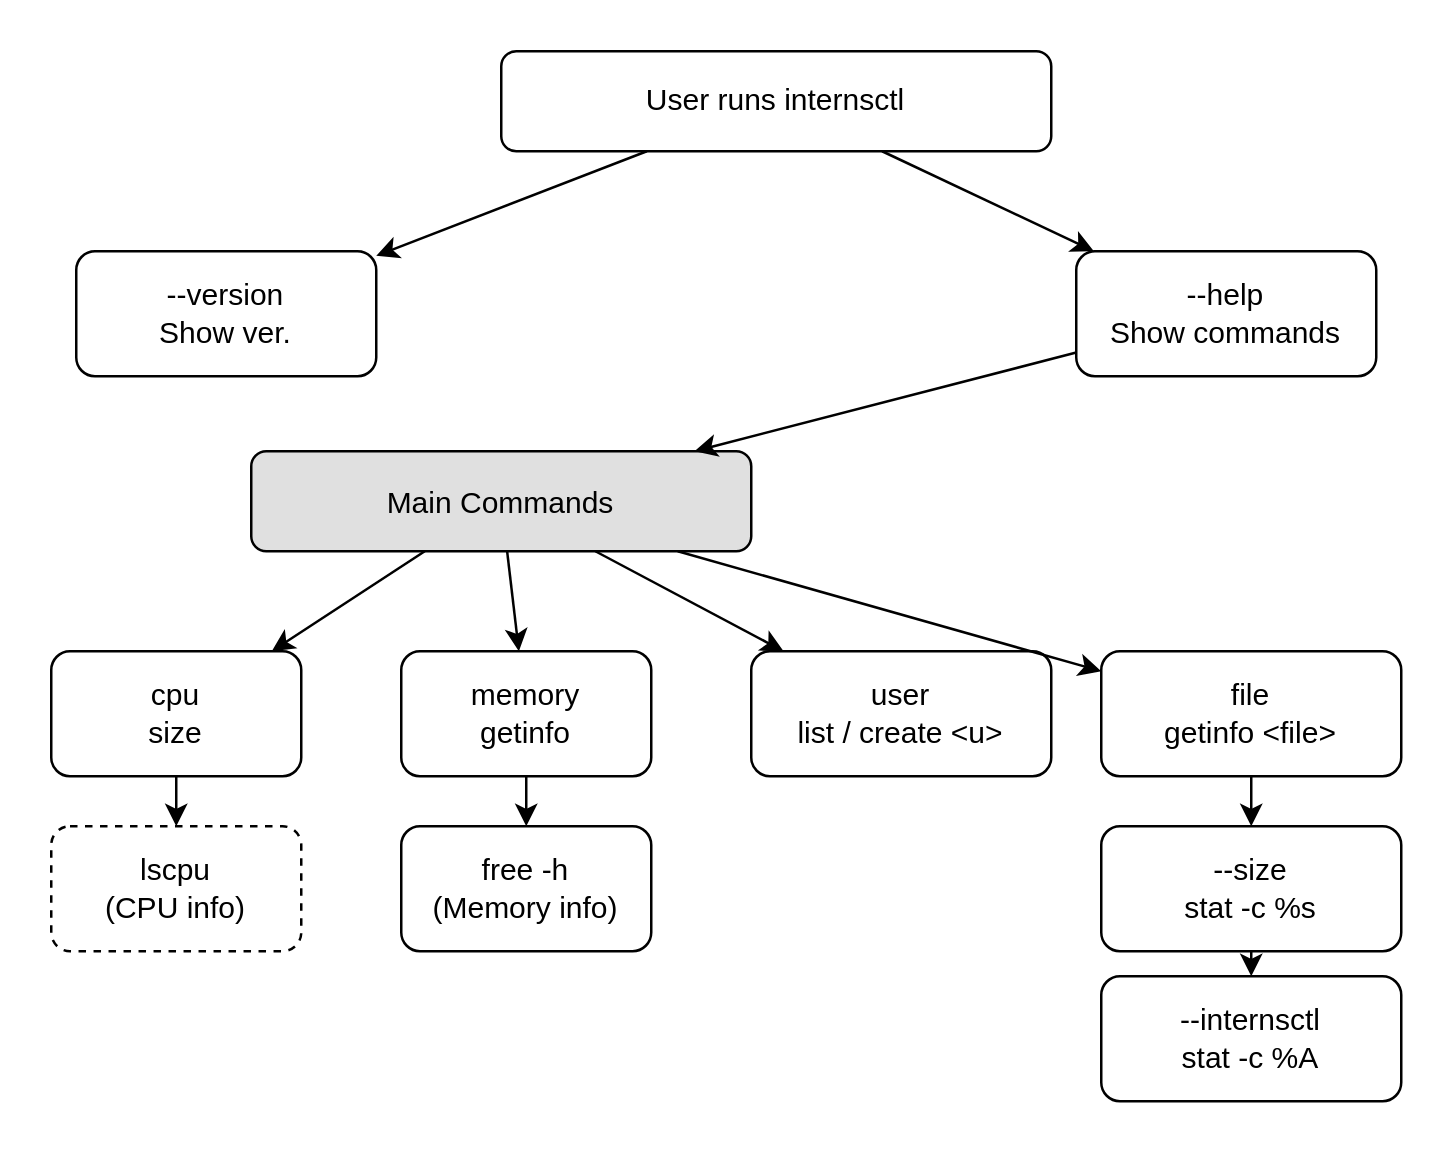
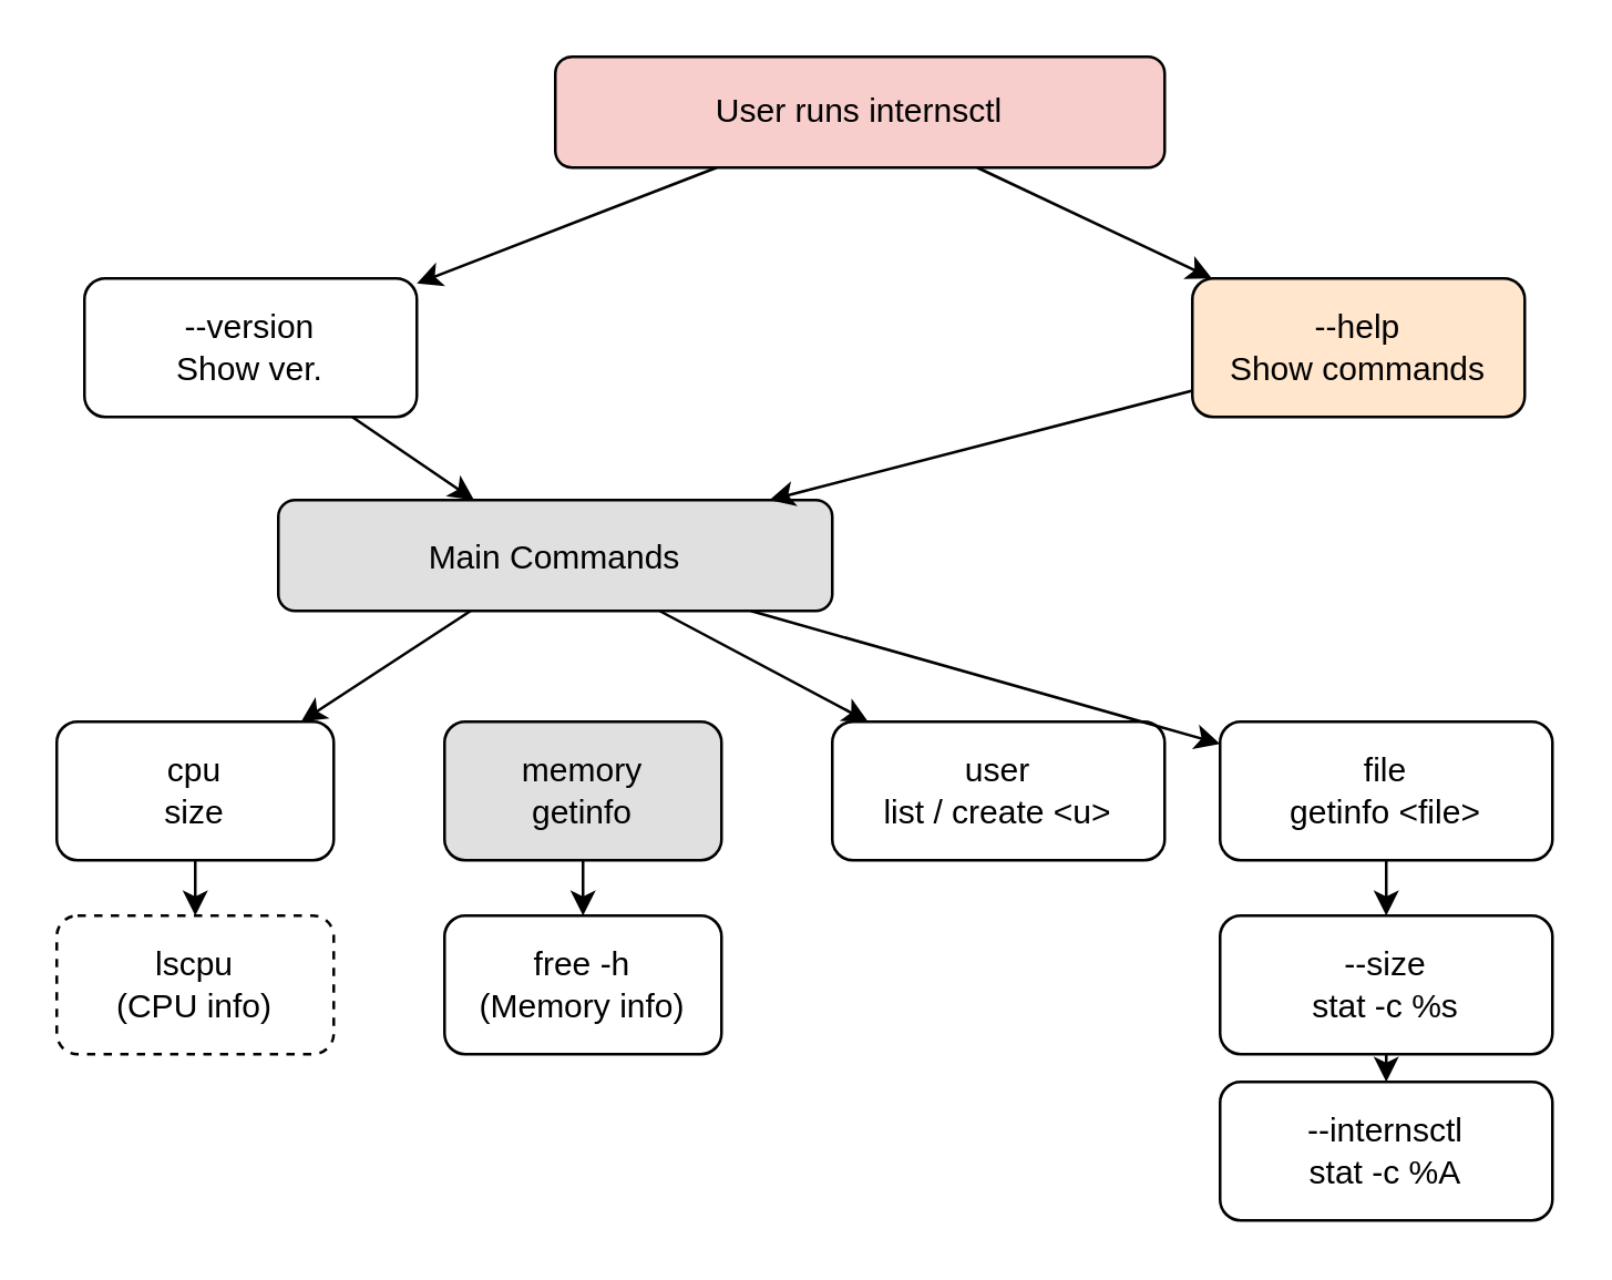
- <mxCell id="2" value="User runs internsctl" style="rounded=1;whiteSpace=wrap;fillColor=#FFFFFF;strokeColor=#000000;" parent="1" vertex="1"><mxGeometry x="200" y="20" width="220" height="40" as="geometry" /></mxCell>
+ <mxCell id="2" value="User runs internsctl" style="rounded=1;whiteSpace=wrap;fillColor=#f8cecc;strokeColor=#000000;" parent="1" vertex="1"><mxGeometry x="200" y="20" width="220" height="40" as="geometry" /></mxCell>
- <mxCell id="4" value="--help&#10;Show commands" style="rounded=1;whiteSpace=wrap;fillColor=#FFFFFF;strokeColor=#000000;" parent="1" vertex="1"><mxGeometry x="430" y="100" width="120" height="50" as="geometry" /></mxCell>
+ <mxCell id="4" value="--help&#10;Show commands" style="rounded=1;whiteSpace=wrap;fillColor=#ffe6cc;strokeColor=#000000;" parent="1" vertex="1"><mxGeometry x="430" y="100" width="120" height="50" as="geometry" /></mxCell>
+ <mxCell id="8" value="" parent="1" source="3" target="7" edge="1"><mxGeometry relative="1" as="geometry" /></mxCell>
- <mxCell id="15" value="" parent="1" source="7" target="11" edge="1"><mxGeometry relative="1" as="geometry" /></mxCell>
- <mxCell id="11" value="memory&#10;getinfo" style="rounded=1;whiteSpace=wrap;fillColor=#FFFFFF;strokeColor=#000000;" parent="1" vertex="1"><mxGeometry x="160" y="260" width="100" height="50" as="geometry" /></mxCell>
+ <mxCell id="11" value="memory&#10;getinfo" style="rounded=1;whiteSpace=wrap;fillColor=#e0e0e0;strokeColor=#000000;" parent="1" vertex="1"><mxGeometry x="160" y="260" width="100" height="50" as="geometry" /></mxCell>
